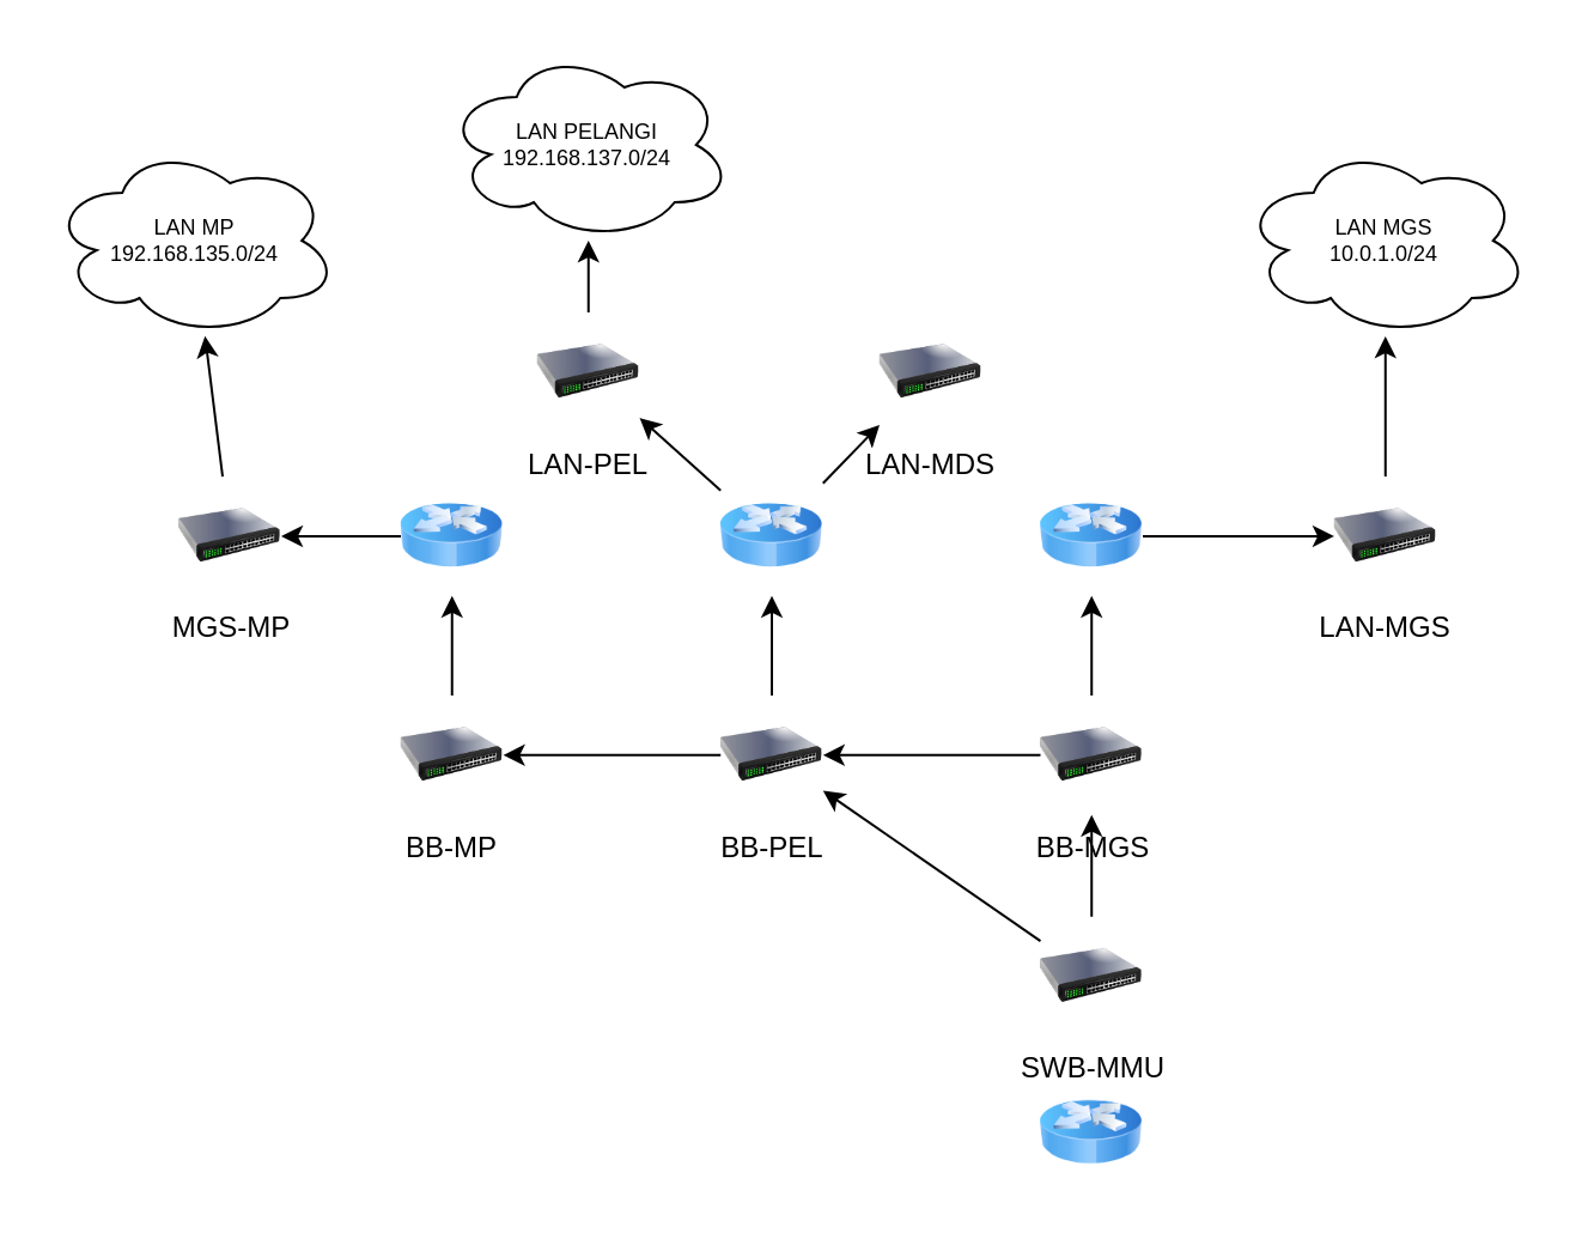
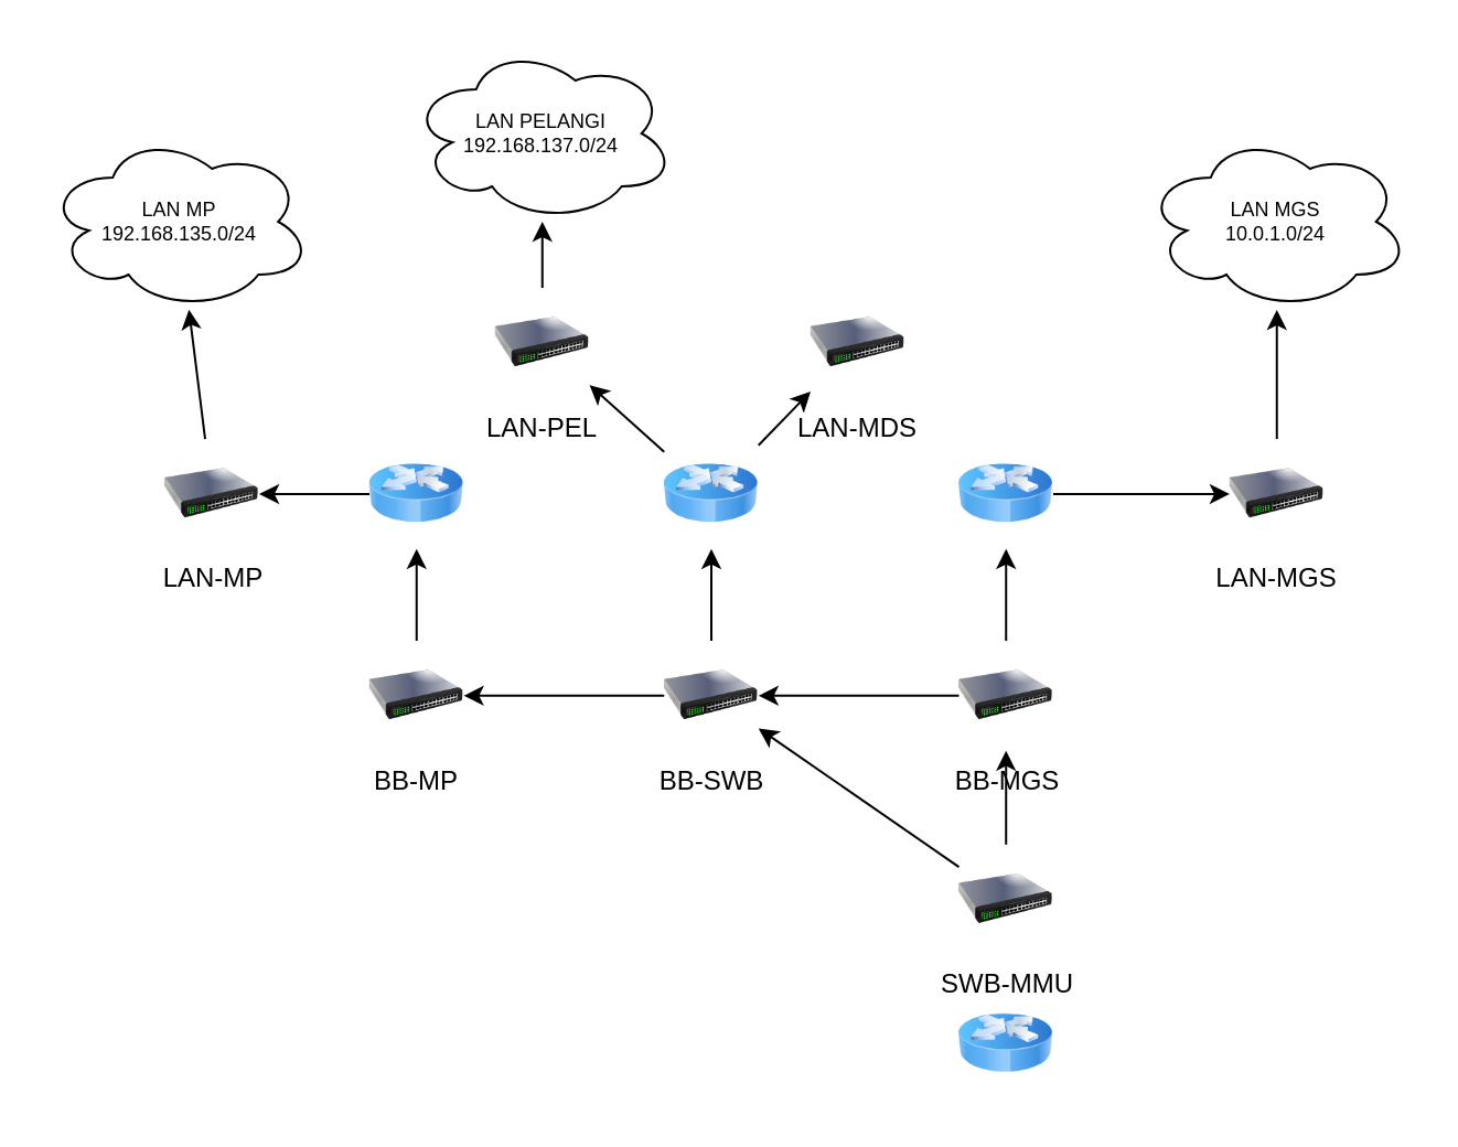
- <mxCell id="23" value="MGS-MP" style="image;html=1;image=img/lib/clip_art/networking/Switch_128x128.png" vertex="1" parent="1"><mxGeometry x="74.24" y="198.55" width="42.759" height="49.855" as="geometry" /></mxCell>
+ <mxCell id="23" value="LAN-MP" style="image;html=1;image=img/lib/clip_art/networking/Switch_128x128.png" vertex="1" parent="1"><mxGeometry x="74.24" y="198.55" width="42.759" height="49.855" as="geometry" /></mxCell>
- <mxCell id="6" value="BB-PEL" style="image;html=1;image=img/lib/clip_art/networking/Switch_128x128.png" vertex="1" parent="1"><mxGeometry x="300.621" y="290" width="42.759" height="49.855" as="geometry" /></mxCell>
+ <mxCell id="6" value="BB-SWB" style="image;html=1;image=img/lib/clip_art/networking/Switch_128x128.png" vertex="1" parent="1"><mxGeometry x="300.621" y="290" width="42.759" height="49.855" as="geometry" /></mxCell>
